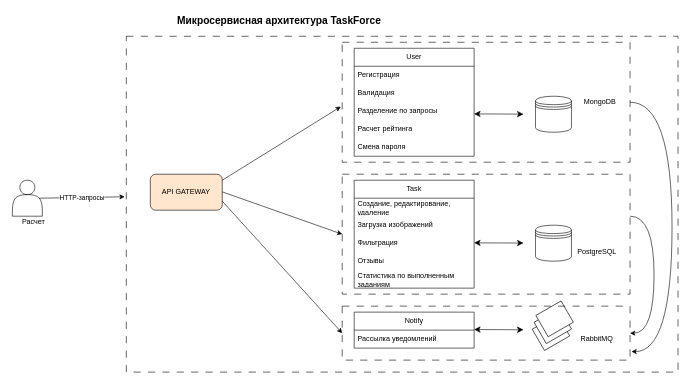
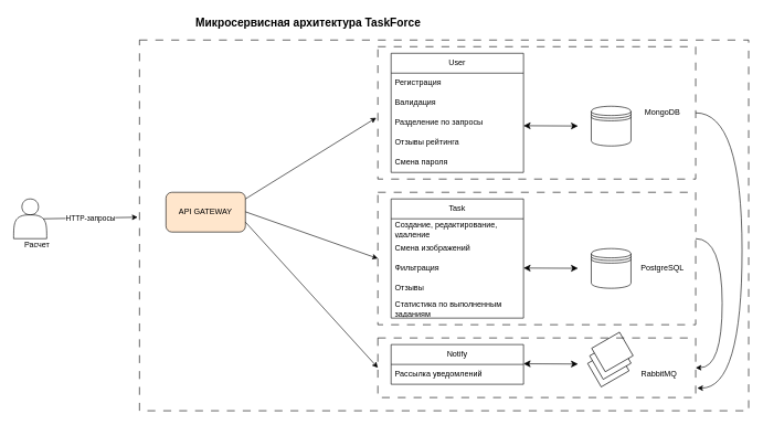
- <mxCell id="14" value="Расчет рейтинга" style="text;strokeColor=none;fillColor=none;align=left;verticalAlign=middle;spacingLeft=4;spacingRight=4;overflow=hidden;points=[[0,0.5],[1,0.5]];portConstraint=eastwest;rotatable=0;whiteSpace=wrap;html=1;" vertex="1" parent="10"><mxGeometry y="120" width="200" height="30" as="geometry" /></mxCell>
+ <mxCell id="14" value="Отзывы рейтинга" style="text;strokeColor=none;fillColor=none;align=left;verticalAlign=middle;spacingLeft=4;spacingRight=4;overflow=hidden;points=[[0,0.5],[1,0.5]];portConstraint=eastwest;rotatable=0;whiteSpace=wrap;html=1;" vertex="1" parent="10"><mxGeometry y="120" width="200" height="30" as="geometry" /></mxCell>
- <mxCell id="18" value="Загрузка изображений" style="text;strokeColor=none;fillColor=none;align=left;verticalAlign=middle;spacingLeft=4;spacingRight=4;overflow=hidden;points=[[0,0.5],[1,0.5]];portConstraint=eastwest;rotatable=0;whiteSpace=wrap;html=1;" vertex="1" parent="16"><mxGeometry y="60" width="200" height="30" as="geometry" /></mxCell>
+ <mxCell id="18" value="Смена изображений" style="text;strokeColor=none;fillColor=none;align=left;verticalAlign=middle;spacingLeft=4;spacingRight=4;overflow=hidden;points=[[0,0.5],[1,0.5]];portConstraint=eastwest;rotatable=0;whiteSpace=wrap;html=1;" vertex="1" parent="16"><mxGeometry y="60" width="200" height="30" as="geometry" /></mxCell>
- <mxCell id="27" value="PostgreSQL" style="text;html=1;strokeColor=none;fillColor=none;align=center;verticalAlign=middle;whiteSpace=wrap;rounded=0;" vertex="1" parent="1"><mxGeometry x="965" y="405" width="60" height="30" as="geometry" /></mxCell>
+ <mxCell id="27" value="PostgreSQL" style="text;html=1;strokeColor=none;fillColor=none;align=center;verticalAlign=middle;whiteSpace=wrap;rounded=0;" vertex="1" parent="1"><mxGeometry x="970" y="390" width="60" height="30" as="geometry" /></mxCell>
